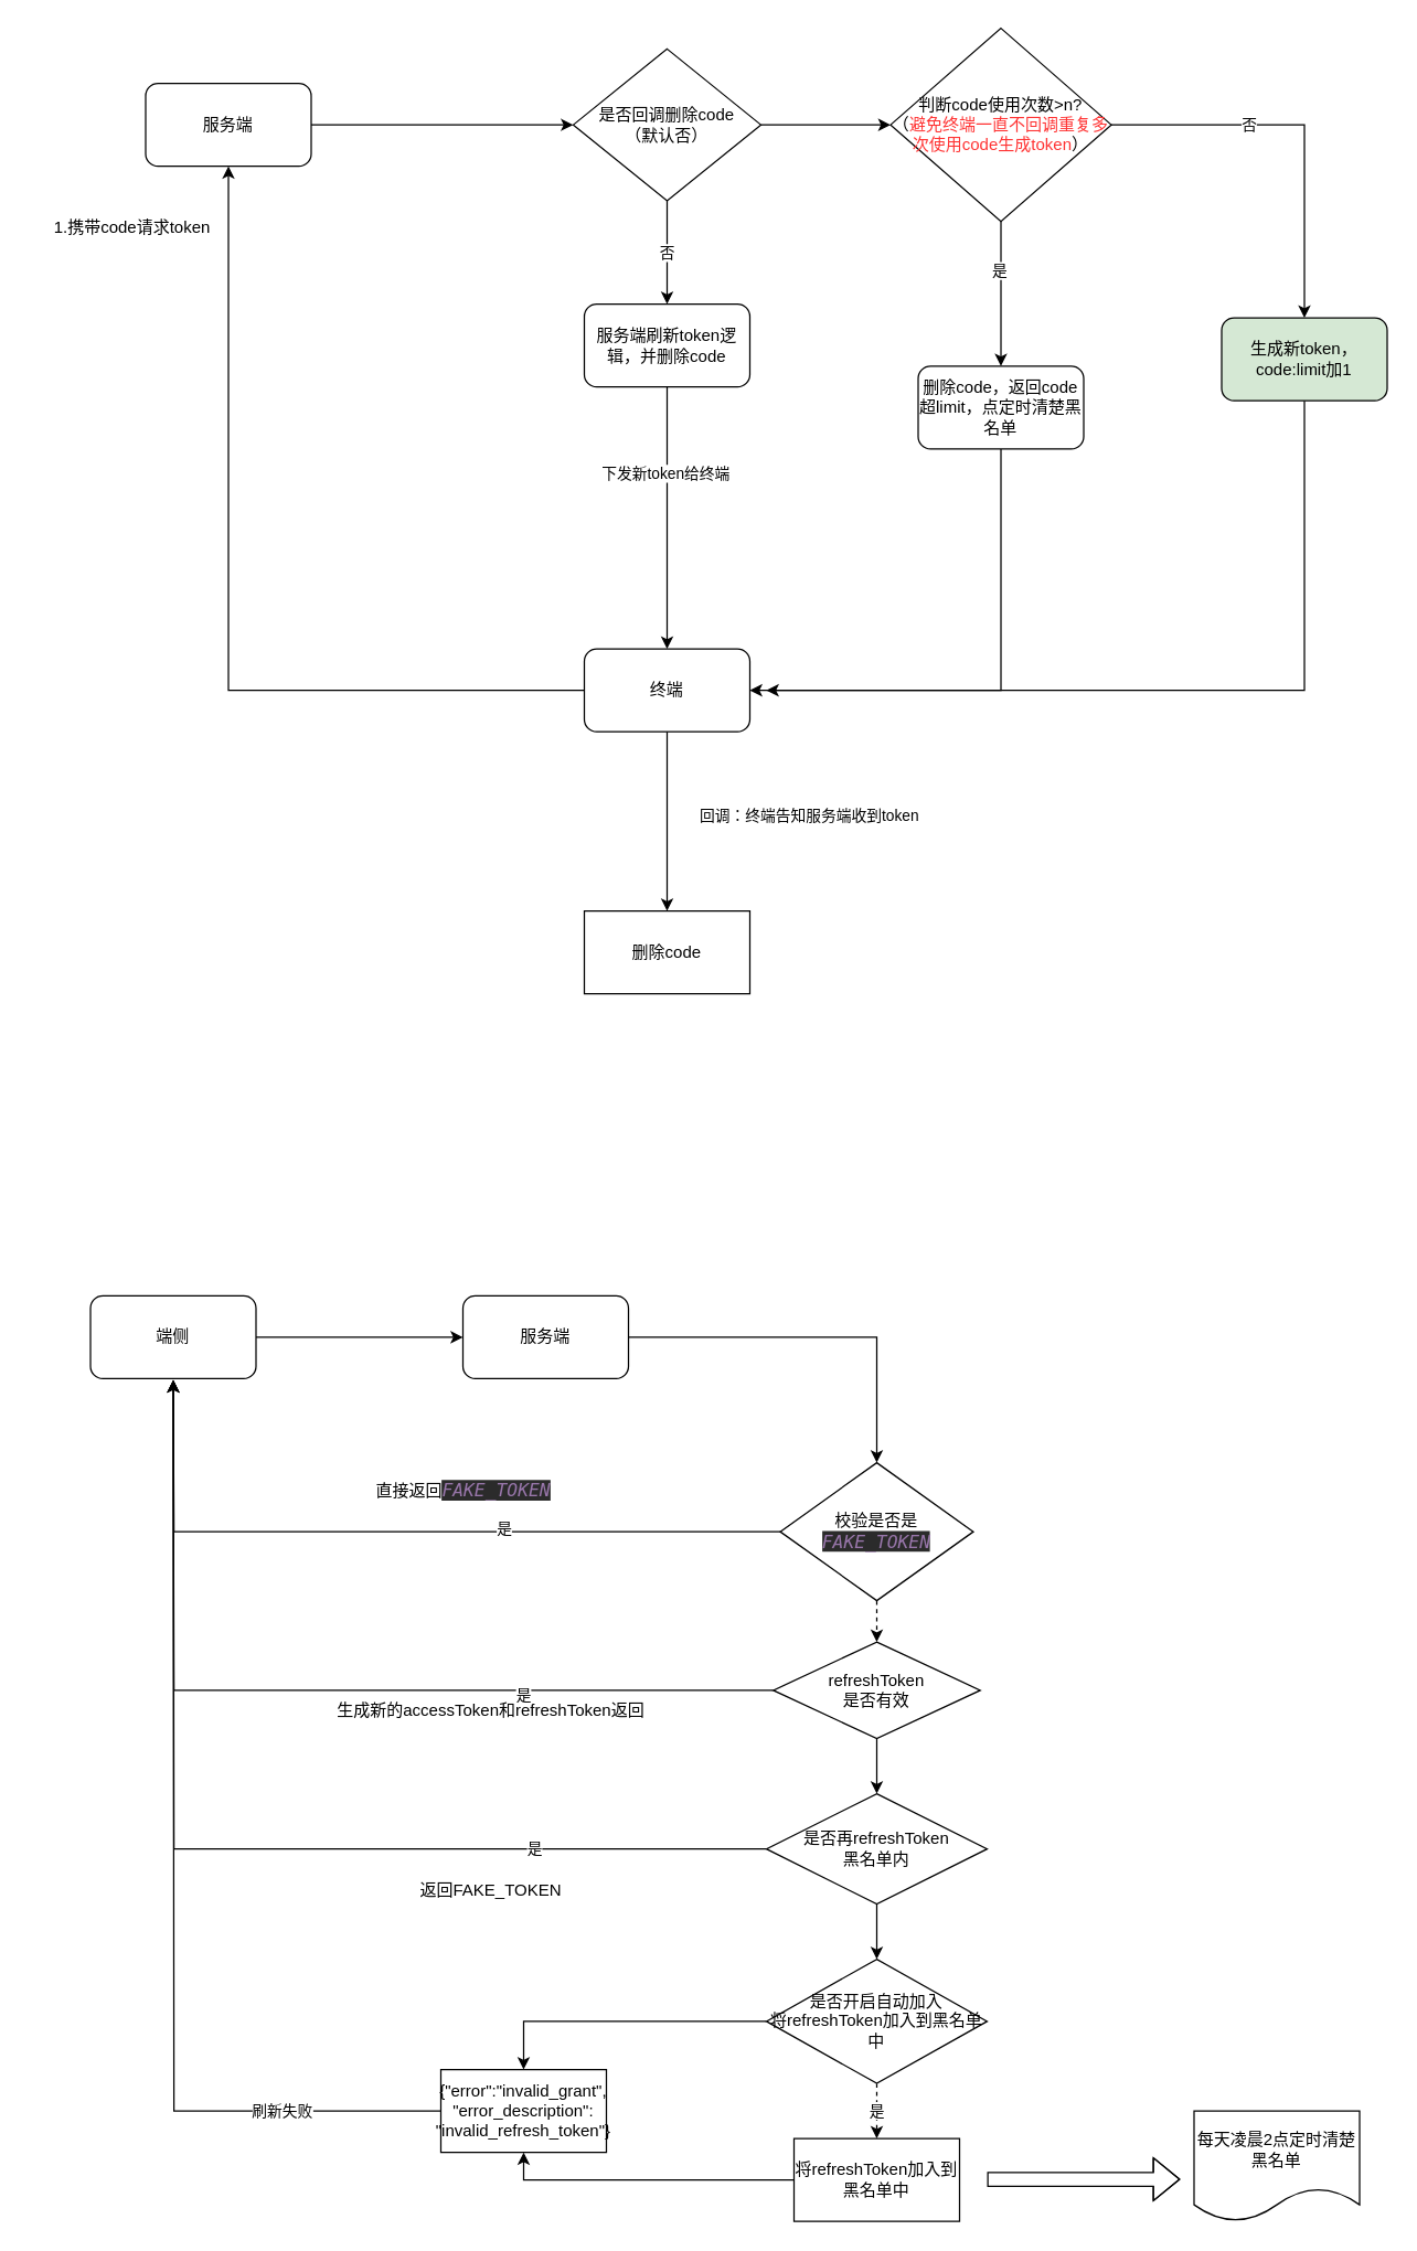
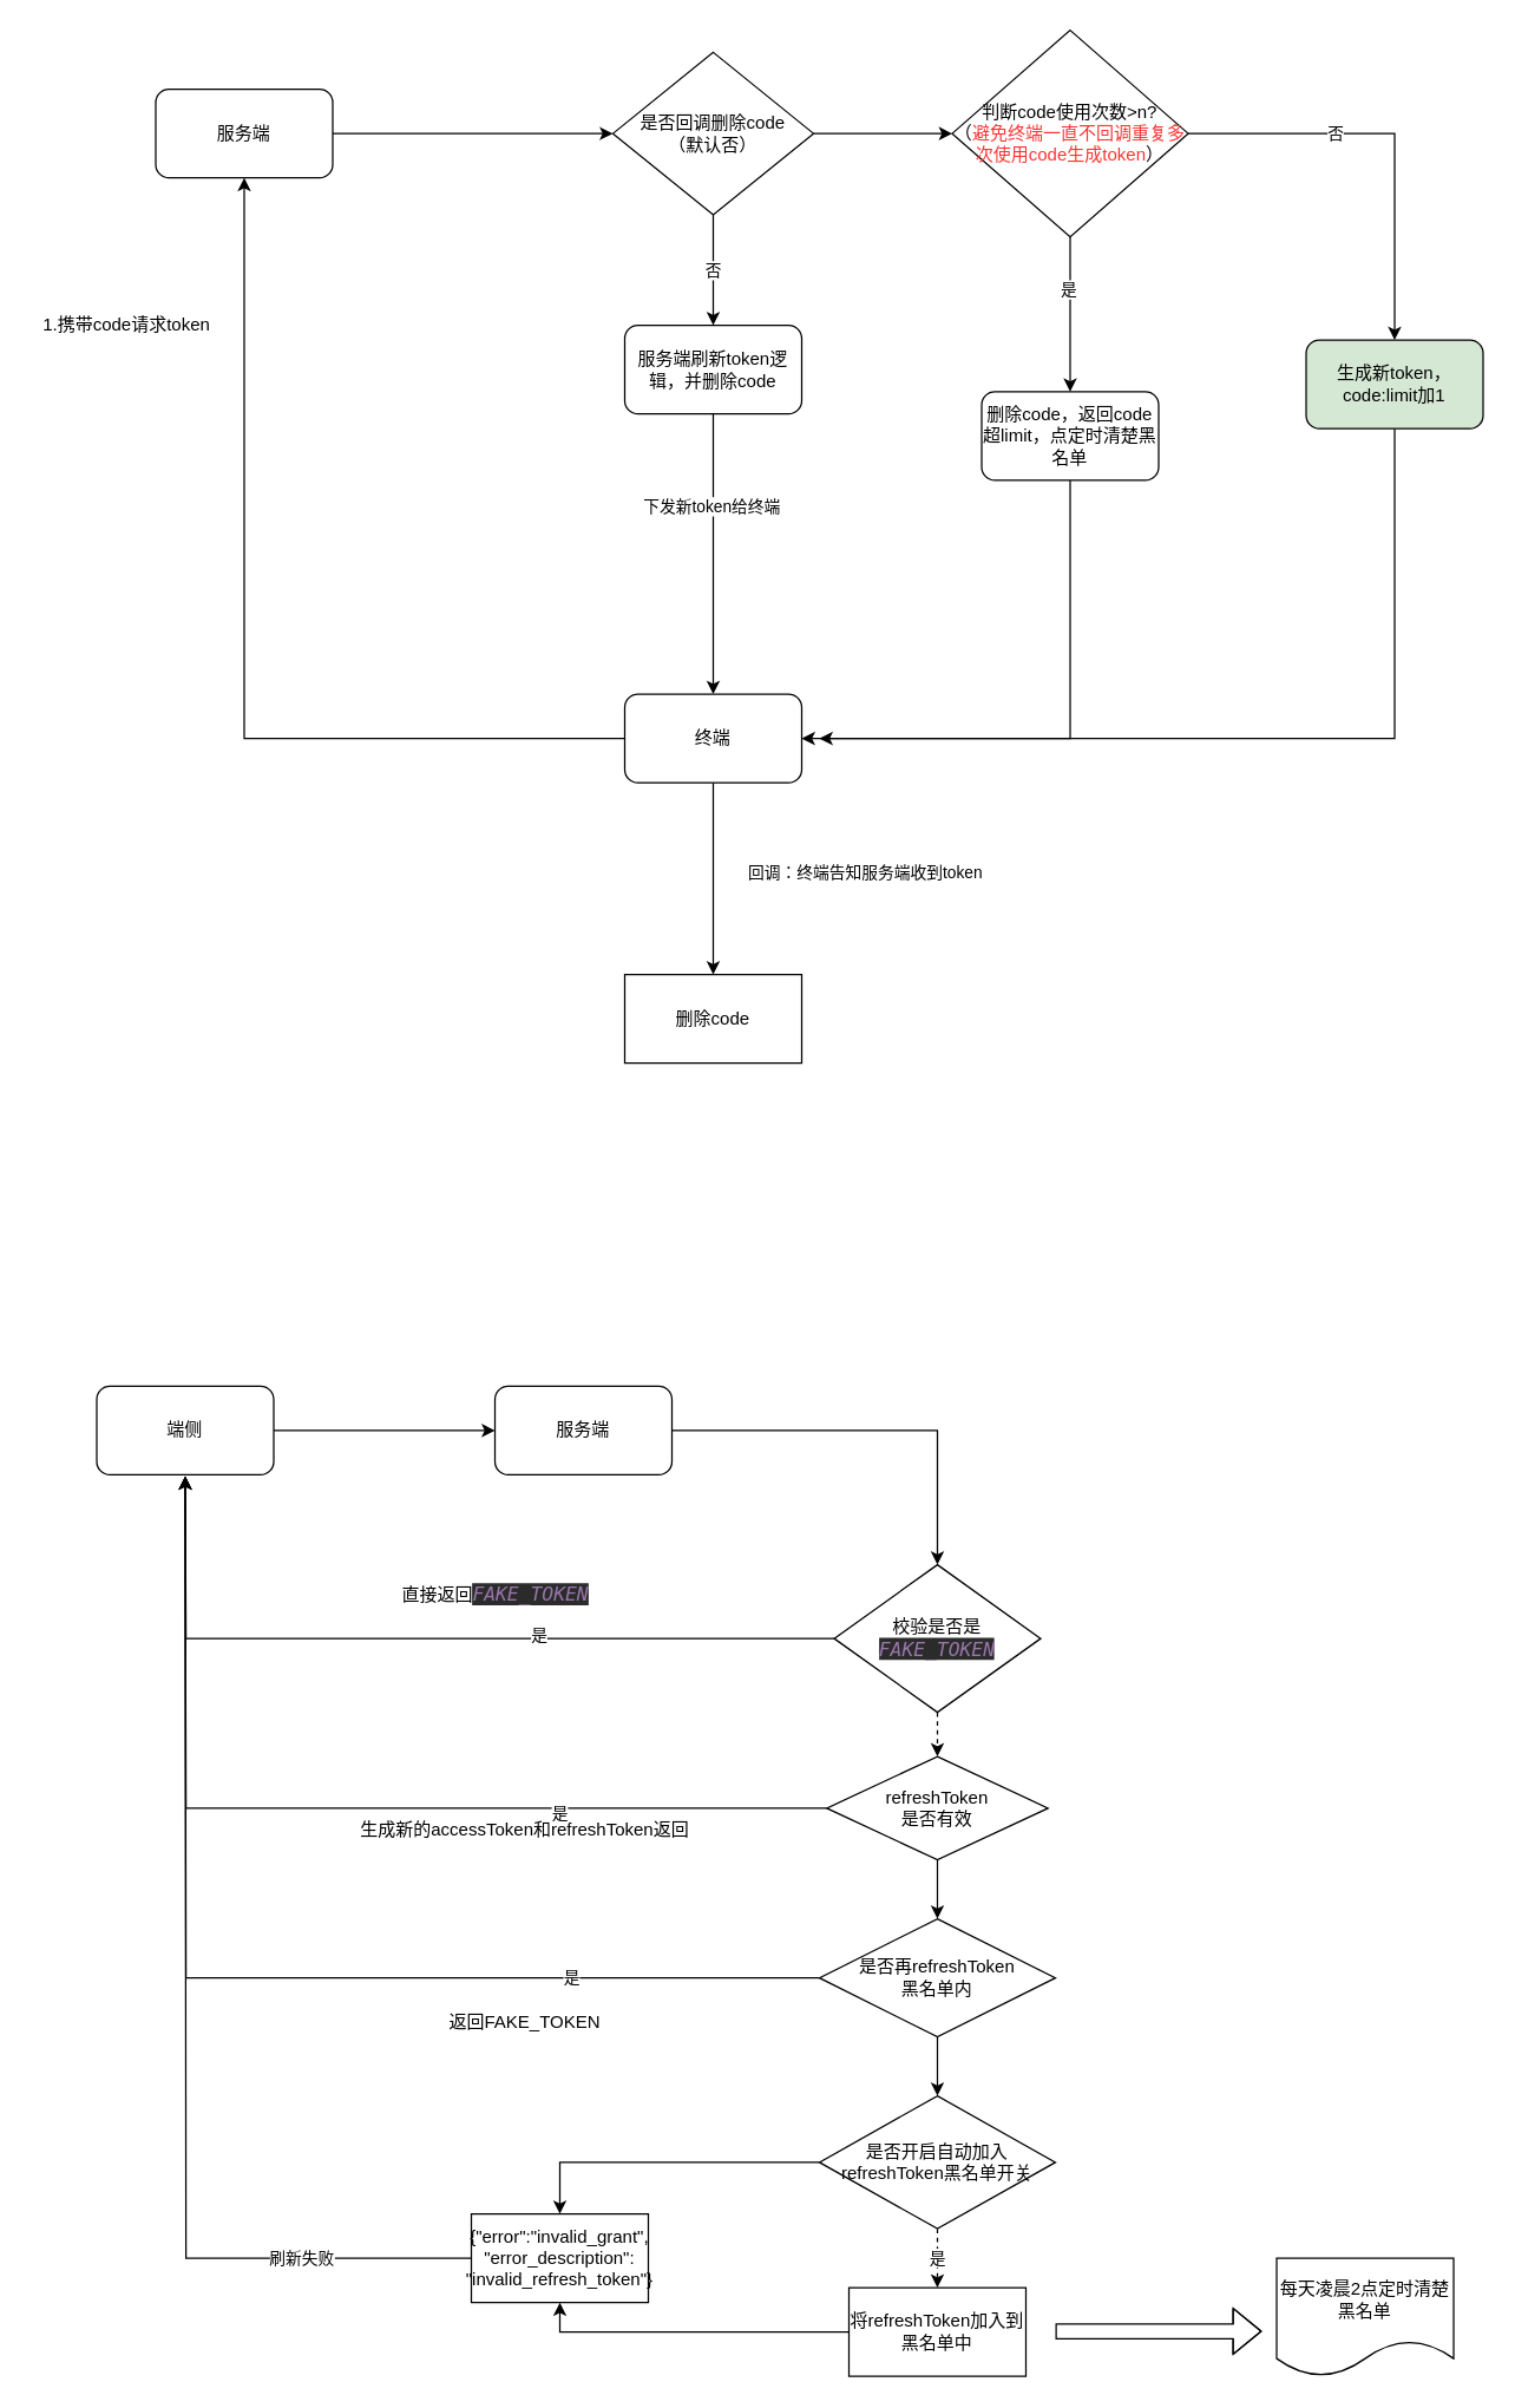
- <mxCell id="8" value="1.携带code请求token" style="text;html=1;align=center;verticalAlign=middle;resizable=0;points=[];autosize=1;strokeColor=none;fillColor=none;" parent="1" vertex="1"><mxGeometry x="30" y="155" width="130" height="20" as="geometry" /></mxCell>
+ <mxCell id="8" value="1.携带code请求token" style="text;html=1;align=center;verticalAlign=middle;resizable=0;points=[];autosize=1;strokeColor=none;fillColor=none;" parent="1" vertex="1"><mxGeometry x="20" y="210" width="130" height="20" as="geometry" /></mxCell>
- <mxCell id="41" value="是否开启自动加入&lt;br&gt;将refreshToken加入到黑名单中" style="rhombus;whiteSpace=wrap;html=1;" vertex="1" parent="1"><mxGeometry x="555" y="1420" width="160" height="90" as="geometry" /></mxCell>
+ <mxCell id="41" value="是否开启自动加入&lt;br&gt;refreshToken黑名单开关" style="rhombus;whiteSpace=wrap;html=1;" vertex="1" parent="1"><mxGeometry x="555" y="1420" width="160" height="90" as="geometry" /></mxCell>
